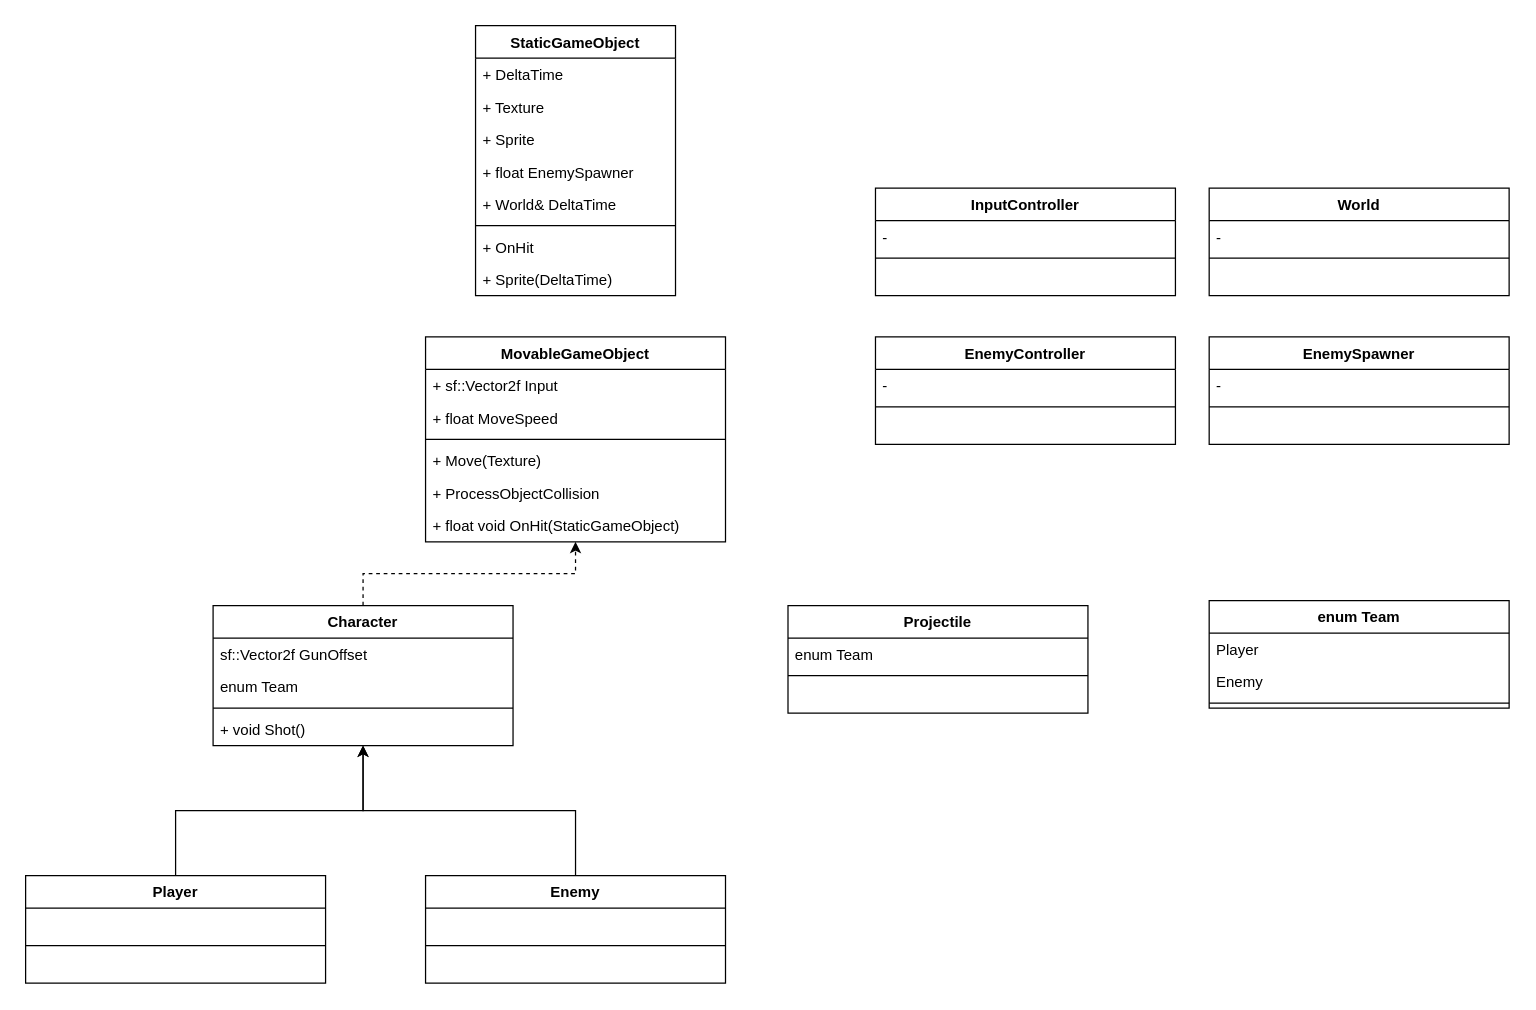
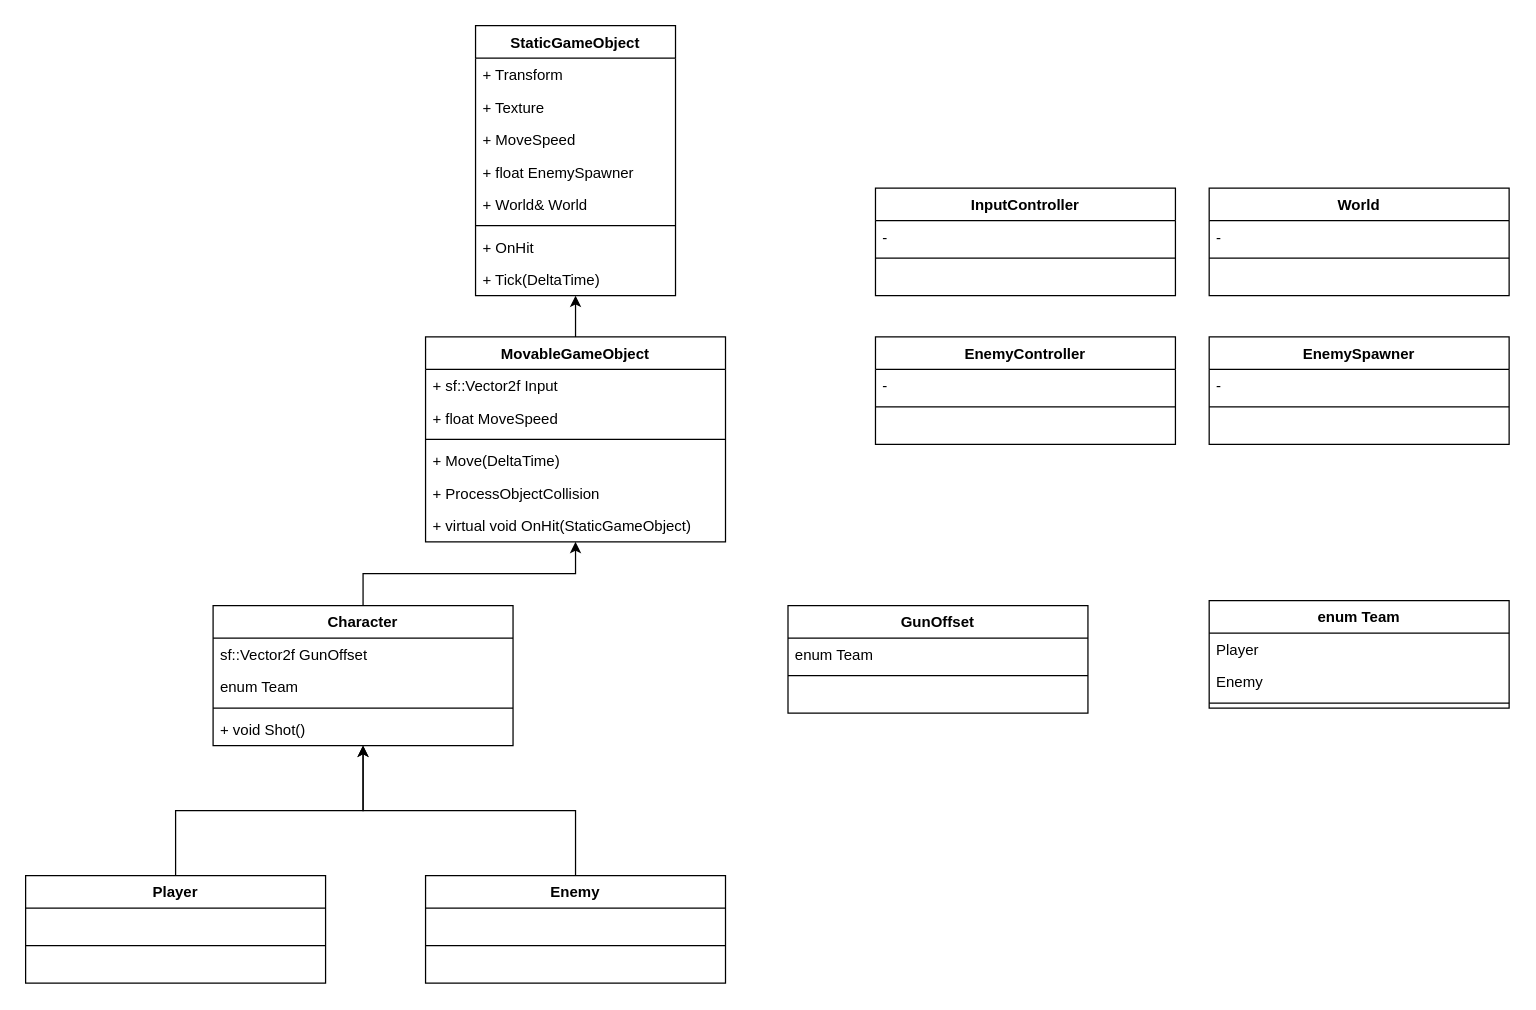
- <mxCell id="3" value="+ DeltaTime" style="text;strokeColor=none;fillColor=none;align=left;verticalAlign=top;spacingLeft=4;spacingRight=4;overflow=hidden;rotatable=0;points=[[0,0.5],[1,0.5]];portConstraint=eastwest;" vertex="1" parent="2"><mxGeometry y="26" width="160" height="26" as="geometry" /></mxCell>
+ <mxCell id="3" value="+ Transform" style="text;strokeColor=none;fillColor=none;align=left;verticalAlign=top;spacingLeft=4;spacingRight=4;overflow=hidden;rotatable=0;points=[[0,0.5],[1,0.5]];portConstraint=eastwest;" vertex="1" parent="2"><mxGeometry y="26" width="160" height="26" as="geometry" /></mxCell>
- <mxCell id="5" value="+ Sprite" style="text;strokeColor=none;fillColor=none;align=left;verticalAlign=top;spacingLeft=4;spacingRight=4;overflow=hidden;rotatable=0;points=[[0,0.5],[1,0.5]];portConstraint=eastwest;" vertex="1" parent="2"><mxGeometry y="78" width="160" height="26" as="geometry" /></mxCell>
+ <mxCell id="5" value="+ MoveSpeed" style="text;strokeColor=none;fillColor=none;align=left;verticalAlign=top;spacingLeft=4;spacingRight=4;overflow=hidden;rotatable=0;points=[[0,0.5],[1,0.5]];portConstraint=eastwest;" vertex="1" parent="2"><mxGeometry y="78" width="160" height="26" as="geometry" /></mxCell>
- <mxCell id="7" value="+ World&amp; DeltaTime" style="text;strokeColor=none;fillColor=none;align=left;verticalAlign=top;spacingLeft=4;spacingRight=4;overflow=hidden;rotatable=0;points=[[0,0.5],[1,0.5]];portConstraint=eastwest;" vertex="1" parent="2"><mxGeometry y="130" width="160" height="26" as="geometry" /></mxCell>
+ <mxCell id="7" value="+ World&amp; World" style="text;strokeColor=none;fillColor=none;align=left;verticalAlign=top;spacingLeft=4;spacingRight=4;overflow=hidden;rotatable=0;points=[[0,0.5],[1,0.5]];portConstraint=eastwest;" vertex="1" parent="2"><mxGeometry y="130" width="160" height="26" as="geometry" /></mxCell>
- <mxCell id="10" value="+ Sprite(DeltaTime)" style="text;strokeColor=none;fillColor=none;align=left;verticalAlign=top;spacingLeft=4;spacingRight=4;overflow=hidden;rotatable=0;points=[[0,0.5],[1,0.5]];portConstraint=eastwest;" vertex="1" parent="2"><mxGeometry y="190" width="160" height="26" as="geometry" /></mxCell>
+ <mxCell id="10" value="+ Tick(DeltaTime)" style="text;strokeColor=none;fillColor=none;align=left;verticalAlign=top;spacingLeft=4;spacingRight=4;overflow=hidden;rotatable=0;points=[[0,0.5],[1,0.5]];portConstraint=eastwest;" vertex="1" parent="2"><mxGeometry y="190" width="160" height="26" as="geometry" /></mxCell>
+ <mxCell id="11" style="edgeStyle=orthogonalEdgeStyle;rounded=0;orthogonalLoop=1;jettySize=auto;html=1;exitX=0.5;exitY=0;exitDx=0;exitDy=0;" edge="1" parent="1" source="12" target="2"><mxGeometry relative="1" as="geometry" /></mxCell>
- <mxCell id="16" value="+ Move(Texture)" style="text;strokeColor=none;fillColor=none;align=left;verticalAlign=top;spacingLeft=4;spacingRight=4;overflow=hidden;rotatable=0;points=[[0,0.5],[1,0.5]];portConstraint=eastwest;" vertex="1" parent="12"><mxGeometry y="86" width="240" height="26" as="geometry" /></mxCell>
+ <mxCell id="16" value="+ Move(DeltaTime)" style="text;strokeColor=none;fillColor=none;align=left;verticalAlign=top;spacingLeft=4;spacingRight=4;overflow=hidden;rotatable=0;points=[[0,0.5],[1,0.5]];portConstraint=eastwest;" vertex="1" parent="12"><mxGeometry y="86" width="240" height="26" as="geometry" /></mxCell>
- <mxCell id="18" value="+ float void OnHit(StaticGameObject)" style="text;strokeColor=none;fillColor=none;align=left;verticalAlign=top;spacingLeft=4;spacingRight=4;overflow=hidden;rotatable=0;points=[[0,0.5],[1,0.5]];portConstraint=eastwest;" vertex="1" parent="12"><mxGeometry y="138" width="240" height="26" as="geometry" /></mxCell>
+ <mxCell id="18" value="+ virtual void OnHit(StaticGameObject)" style="text;strokeColor=none;fillColor=none;align=left;verticalAlign=top;spacingLeft=4;spacingRight=4;overflow=hidden;rotatable=0;points=[[0,0.5],[1,0.5]];portConstraint=eastwest;" vertex="1" parent="12"><mxGeometry y="138" width="240" height="26" as="geometry" /></mxCell>
- <mxCell id="33" style="edgeStyle=orthogonalEdgeStyle;rounded=0;orthogonalLoop=1;jettySize=auto;html=1;exitX=0.5;exitY=0;exitDx=0;exitDy=0;dashed=1;" edge="1" parent="1" source="34" target="12"><mxGeometry relative="1" as="geometry" /></mxCell>
+ <mxCell id="33" style="edgeStyle=orthogonalEdgeStyle;rounded=0;orthogonalLoop=1;jettySize=auto;html=1;exitX=0.5;exitY=0;exitDx=0;exitDy=0;" edge="1" parent="1" source="34" target="12"><mxGeometry relative="1" as="geometry" /></mxCell>
- <mxCell id="29" value="Projectile" style="swimlane;fontStyle=1;align=center;verticalAlign=top;childLayout=stackLayout;horizontal=1;startSize=26;horizontalStack=0;resizeParent=1;resizeParentMax=0;resizeLast=0;collapsible=1;marginBottom=0;" vertex="1" parent="1"><mxGeometry x="630" y="484" width="240" height="86" as="geometry" /></mxCell>
+ <mxCell id="29" value="GunOffset" style="swimlane;fontStyle=1;align=center;verticalAlign=top;childLayout=stackLayout;horizontal=1;startSize=26;horizontalStack=0;resizeParent=1;resizeParentMax=0;resizeLast=0;collapsible=1;marginBottom=0;" vertex="1" parent="1"><mxGeometry x="630" y="484" width="240" height="86" as="geometry" /></mxCell>
